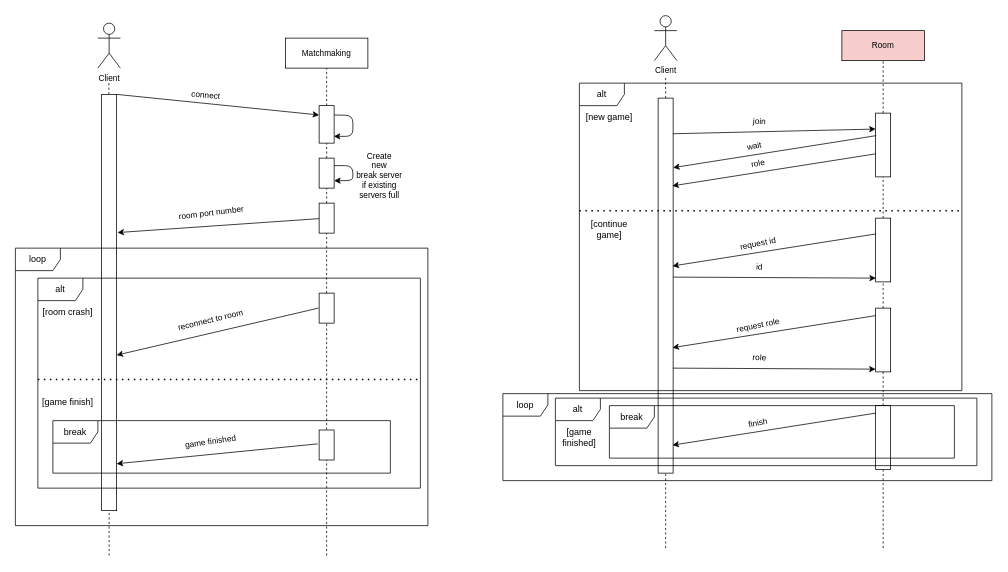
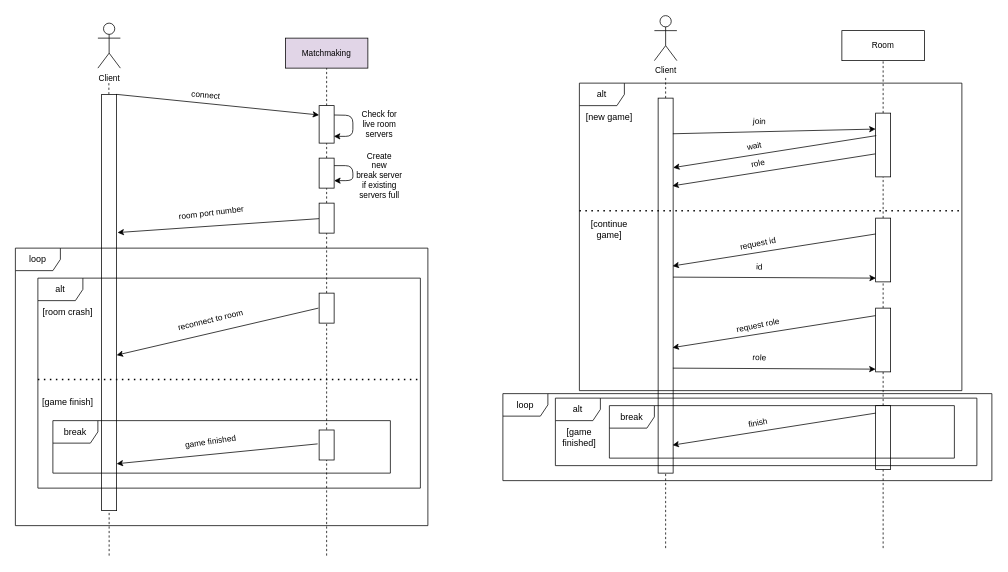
- <mxCell id="23" value="Room" style="rounded=0;whiteSpace=wrap;html=1;fontSize=11;fillColor=#f8cecc;" vertex="1" parent="1"><mxGeometry x="1122" y="40" width="110" height="40" as="geometry" /></mxCell>
+ <mxCell id="23" value="Room" style="rounded=0;whiteSpace=wrap;html=1;fontSize=11;" vertex="1" parent="1"><mxGeometry x="1122" y="40" width="110" height="40" as="geometry" /></mxCell>
- <mxCell id="7" value="Matchmaking" style="rounded=0;whiteSpace=wrap;html=1;fontSize=11;" parent="1" vertex="1"><mxGeometry x="380" y="50" width="110" height="40" as="geometry" /></mxCell>
+ <mxCell id="7" value="Matchmaking" style="rounded=0;whiteSpace=wrap;html=1;fontSize=11;fillColor=#e1d5e7;" parent="1" vertex="1"><mxGeometry x="380" y="50" width="110" height="40" as="geometry" /></mxCell>
+ <mxCell id="10" value="Check for &lt;br&gt;live room &lt;br&gt;servers" style="text;html=1;align=center;verticalAlign=middle;resizable=0;points=[];autosize=1;strokeColor=none;fillColor=none;fontSize=11;" parent="1" vertex="1"><mxGeometry x="470" y="140" width="70" height="50" as="geometry" /></mxCell>
